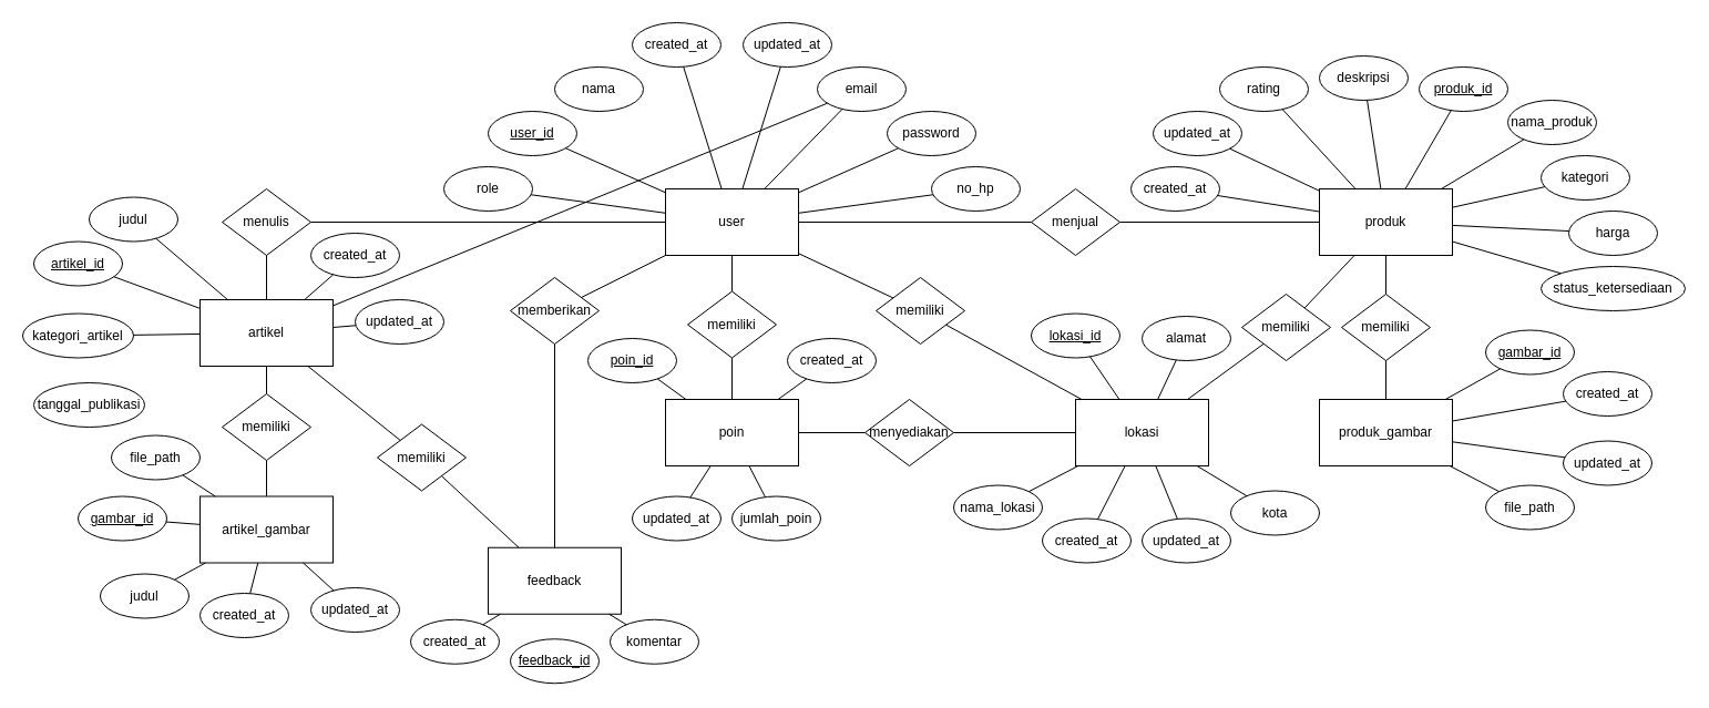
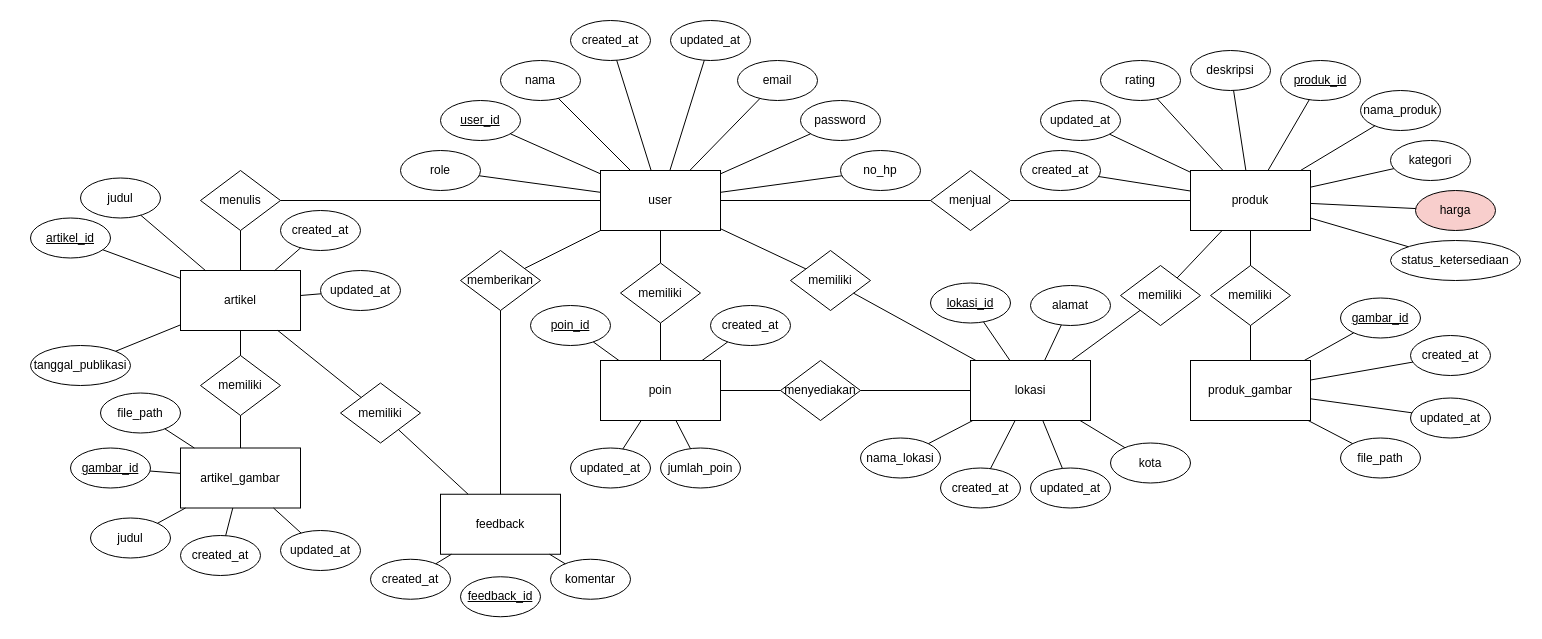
+ <mxCell id="10" value="" style="endArrow=none;html=1;" parent="1" source="2" target="4" edge="1"><mxGeometry width="50" height="50" relative="1" as="geometry" /></mxCell>
- <mxCell id="49" value="" style="endArrow=none;html=1;" parent="1" source="42" target="5" edge="1"><mxGeometry width="50" height="50" relative="1" as="geometry" /></mxCell>
+ <mxCell id="49" value="" style="endArrow=none;html=1;" parent="1" source="42" target="45" edge="1"><mxGeometry width="50" height="50" relative="1" as="geometry" /></mxCell>
- <mxCell id="32" value="harga" style="ellipse;whiteSpace=wrap;html=1;" parent="1" vertex="1"><mxGeometry x="1415" y="190" width="80" height="40" as="geometry" /></mxCell>
+ <mxCell id="32" value="harga" style="ellipse;whiteSpace=wrap;html=1;fillColor=#f8cecc;" parent="1" vertex="1"><mxGeometry x="1415" y="190" width="80" height="40" as="geometry" /></mxCell>
- <mxCell id="50" value="" style="endArrow=none;html=1;" parent="1" source="42" target="46" edge="1"><mxGeometry width="50" height="50" relative="1" as="geometry" /></mxCell>
- <mxCell id="46" value="kategori_artikel" style="ellipse;whiteSpace=wrap;html=1;" parent="1" vertex="1"><mxGeometry x="20" y="282.5" width="100" height="40" as="geometry" /></mxCell>
